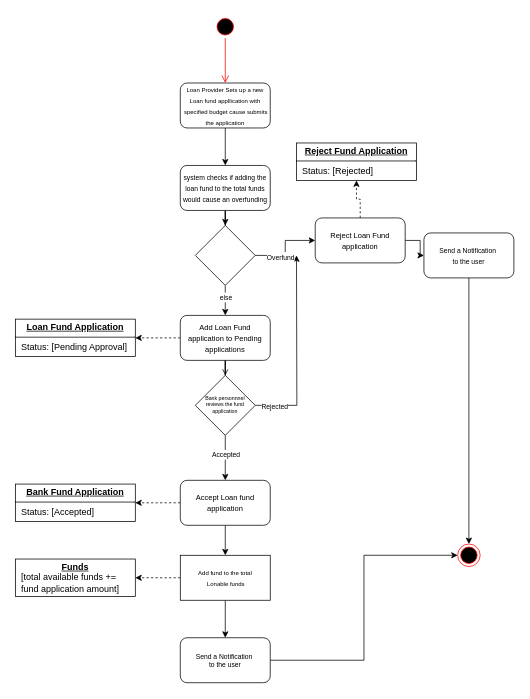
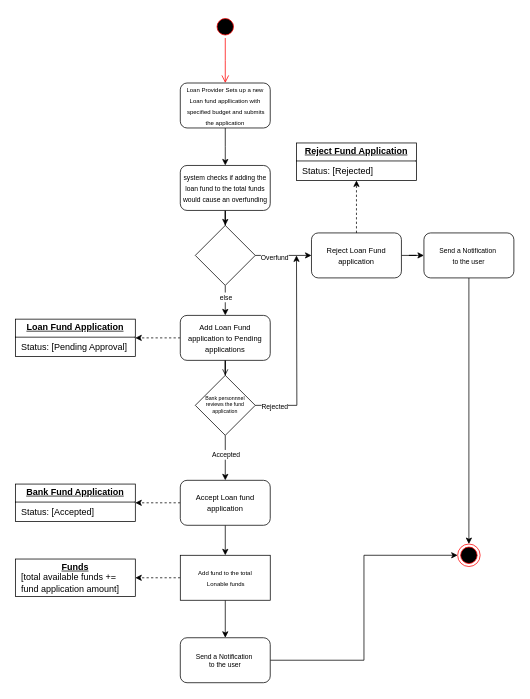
- <mxCell id="5" value="&lt;font style=&quot;font-size: 8px;&quot;&gt;Loan Provider Sets up a new Loan fund appllication with&lt;/font&gt;&lt;div&gt;&lt;font style=&quot;font-size: 8px;&quot;&gt;&amp;nbsp;specified budget cause submits the application&lt;/font&gt;&lt;/div&gt;" style="rounded=1;whiteSpace=wrap;html=1;" vertex="1" parent="1"><mxGeometry x="240" y="110" width="120" height="60" as="geometry" /></mxCell>
+ <mxCell id="5" value="&lt;font style=&quot;font-size: 8px;&quot;&gt;Loan Provider Sets up a new Loan fund appllication with&lt;/font&gt;&lt;div&gt;&lt;font style=&quot;font-size: 8px;&quot;&gt;&amp;nbsp;specified budget and submits the application&lt;/font&gt;&lt;/div&gt;" style="rounded=1;whiteSpace=wrap;html=1;" vertex="1" parent="1"><mxGeometry x="240" y="110" width="120" height="60" as="geometry" /></mxCell>
- <mxCell id="22" value="&lt;font size=&quot;1&quot;&gt;Reject Loan Fund application&lt;/font&gt;" style="rounded=1;whiteSpace=wrap;html=1;" vertex="1" parent="1"><mxGeometry x="420" y="290" width="120" height="60" as="geometry" /></mxCell>
+ <mxCell id="22" value="&lt;font size=&quot;1&quot;&gt;Reject Loan Fund application&lt;/font&gt;" style="rounded=1;whiteSpace=wrap;html=1;" vertex="1" parent="1"><mxGeometry x="415" y="310" width="120" height="60" as="geometry" /></mxCell>
